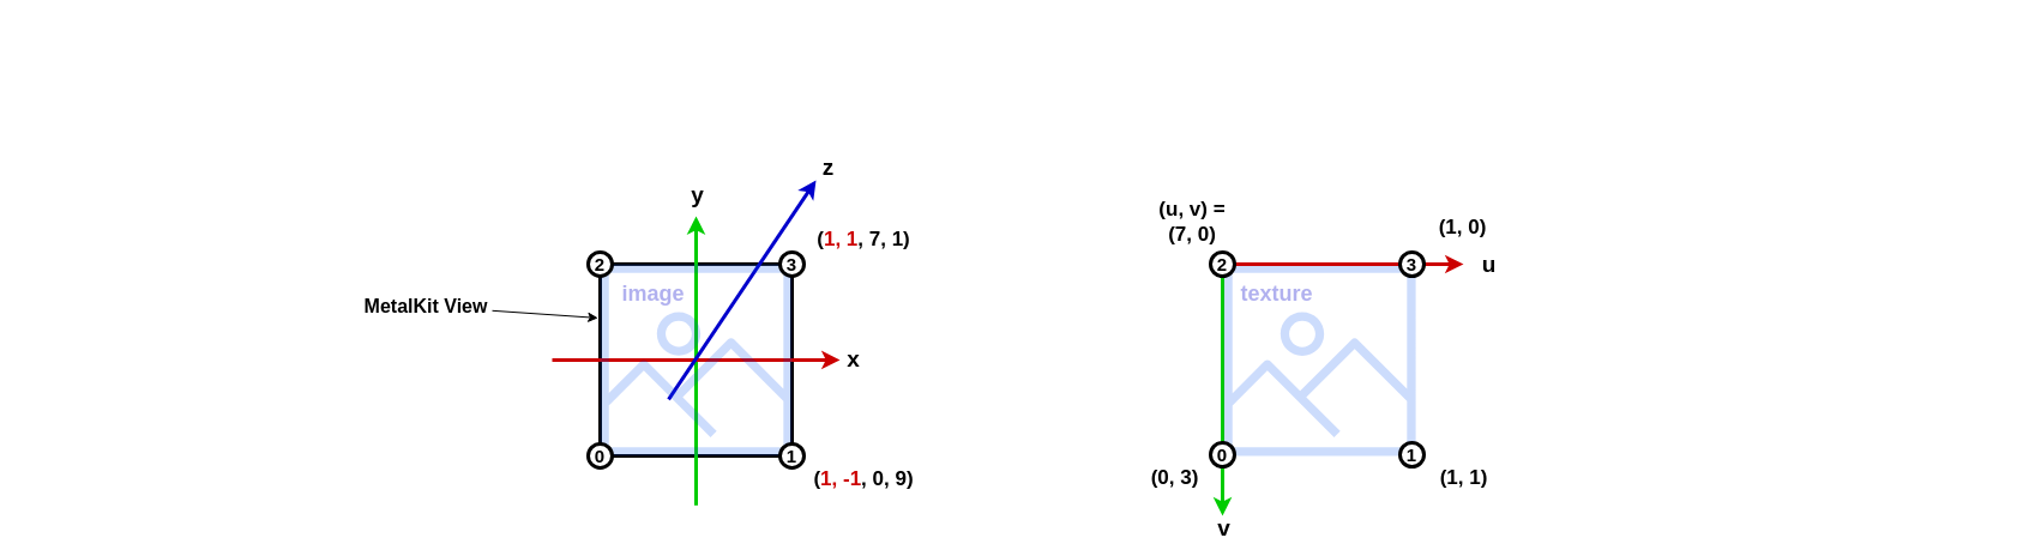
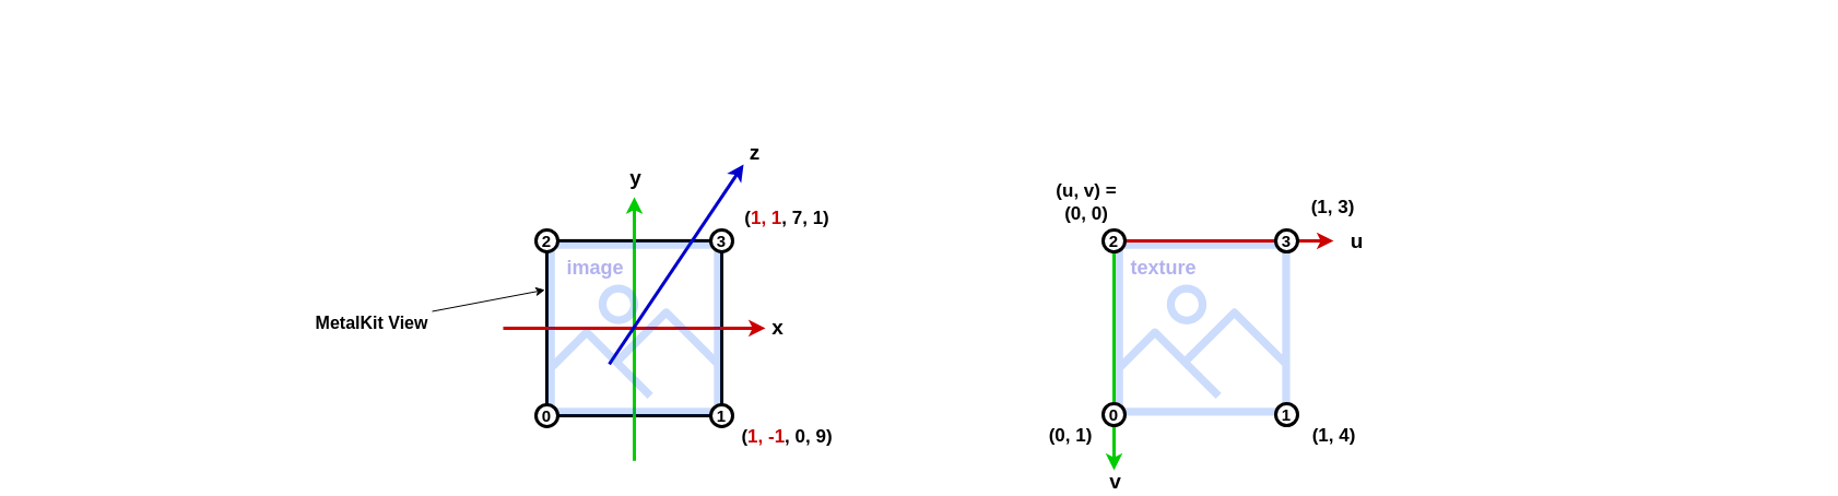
- <mxCell id="25" value="&lt;b&gt;&lt;font style=&quot;font-size: 17px;&quot;&gt;(u, v) = &lt;br&gt;(7, 0)&lt;/font&gt;&lt;/b&gt;" style="rounded=0;whiteSpace=wrap;html=1;fillColor=none;strokeColor=none;" vertex="1" parent="1"><mxGeometry x="959" y="160" width="70" height="49.91" as="geometry" /></mxCell>
+ <mxCell id="25" value="&lt;b&gt;&lt;font style=&quot;font-size: 17px;&quot;&gt;(u, v) = &lt;br&gt;(0, 0)&lt;/font&gt;&lt;/b&gt;" style="rounded=0;whiteSpace=wrap;html=1;fillColor=none;strokeColor=none;" vertex="1" parent="1"><mxGeometry x="959" y="160" width="70" height="49.91" as="geometry" /></mxCell>
- <mxCell id="27" value="&lt;b&gt;&lt;font style=&quot;font-size: 17px;&quot;&gt;(1, 0)&lt;/font&gt;&lt;/b&gt;" style="rounded=0;whiteSpace=wrap;html=1;fillColor=none;strokeColor=none;" vertex="1" parent="1"><mxGeometry x="1180.09" y="169.09" width="79" height="40.91" as="geometry" /></mxCell>
+ <mxCell id="27" value="&lt;b&gt;&lt;font style=&quot;font-size: 17px;&quot;&gt;(1, 3)&lt;/font&gt;&lt;/b&gt;" style="rounded=0;whiteSpace=wrap;html=1;fillColor=none;strokeColor=none;" vertex="1" parent="1"><mxGeometry x="1180.09" y="169.09" width="79" height="40.91" as="geometry" /></mxCell>
- <mxCell id="16" value="MetalKit View" style="rounded=1;whiteSpace=wrap;html=1;fontStyle=1;fontSize=16;fontColor=#000000;strokeColor=none;fillColor=none;" vertex="1" parent="1"><mxGeometry x="300" y="240" width="110" height="30" as="geometry" /></mxCell>
+ <mxCell id="16" value="MetalKit View" style="rounded=1;whiteSpace=wrap;html=1;fontStyle=1;fontSize=16;fontColor=#000000;strokeColor=none;fillColor=none;" vertex="1" parent="1"><mxGeometry x="285" y="280" width="110" height="30" as="geometry" /></mxCell>
- <mxCell id="2" value="&lt;b&gt;&lt;font style=&quot;font-size: 17px;&quot;&gt;(0, 3)&lt;/font&gt;&lt;/b&gt;" style="rounded=0;whiteSpace=wrap;html=1;fillColor=none;strokeColor=none;" vertex="1" parent="1"><mxGeometry x="940" y="379" width="79" height="40.91" as="geometry" /></mxCell>
+ <mxCell id="2" value="&lt;b&gt;&lt;font style=&quot;font-size: 17px;&quot;&gt;(0, 1)&lt;/font&gt;&lt;/b&gt;" style="rounded=0;whiteSpace=wrap;html=1;fillColor=none;strokeColor=none;" vertex="1" parent="1"><mxGeometry x="940" y="379" width="79" height="40.91" as="geometry" /></mxCell>
- <mxCell id="26" value="&lt;b&gt;&lt;font style=&quot;font-size: 17px;&quot;&gt;(1, 1)&lt;/font&gt;&lt;/b&gt;" style="rounded=0;whiteSpace=wrap;html=1;fillColor=none;strokeColor=none;" vertex="1" parent="1"><mxGeometry x="1181" y="379" width="79" height="40.91" as="geometry" /></mxCell>
+ <mxCell id="26" value="&lt;b&gt;&lt;font style=&quot;font-size: 17px;&quot;&gt;(1, 4)&lt;/font&gt;&lt;/b&gt;" style="rounded=0;whiteSpace=wrap;html=1;fillColor=none;strokeColor=none;" vertex="1" parent="1"><mxGeometry x="1181" y="379" width="79" height="40.91" as="geometry" /></mxCell>
